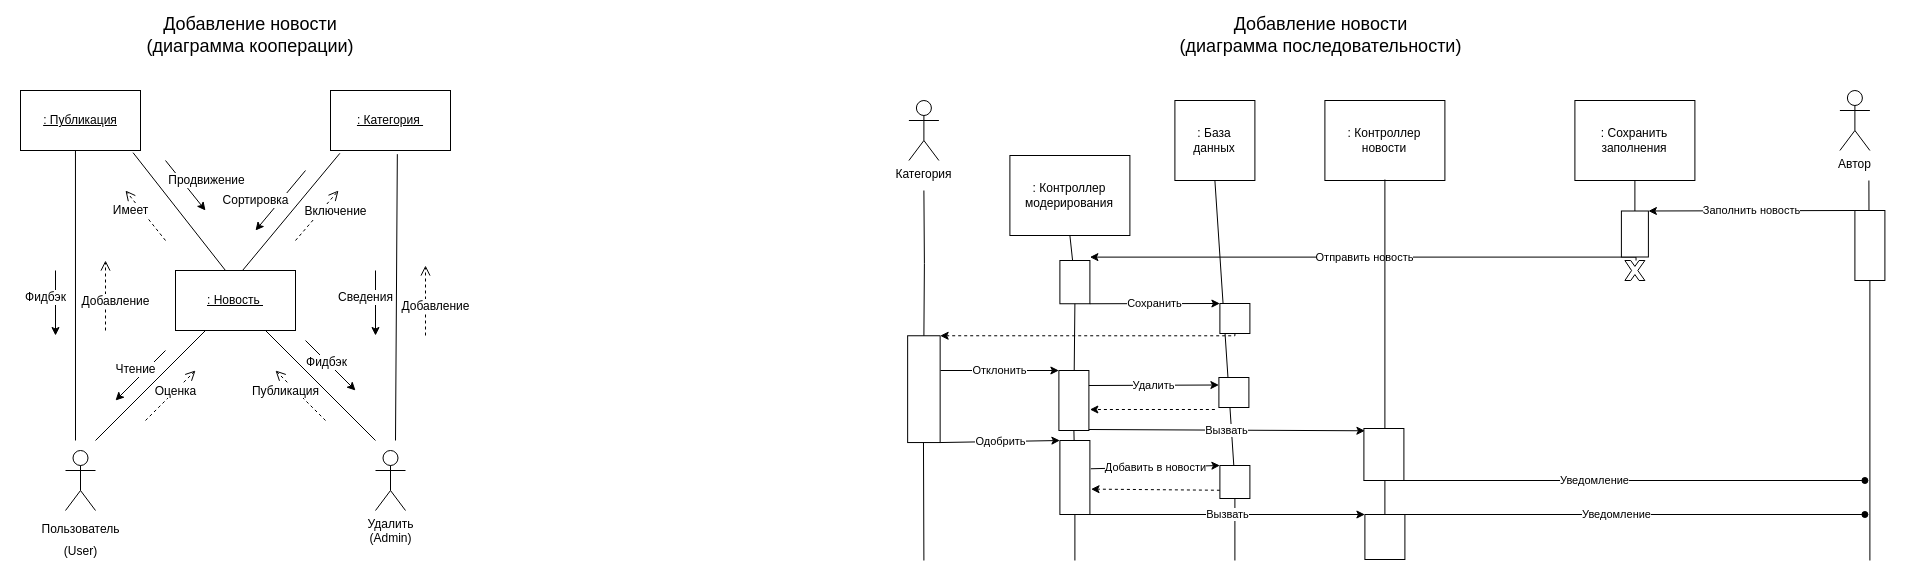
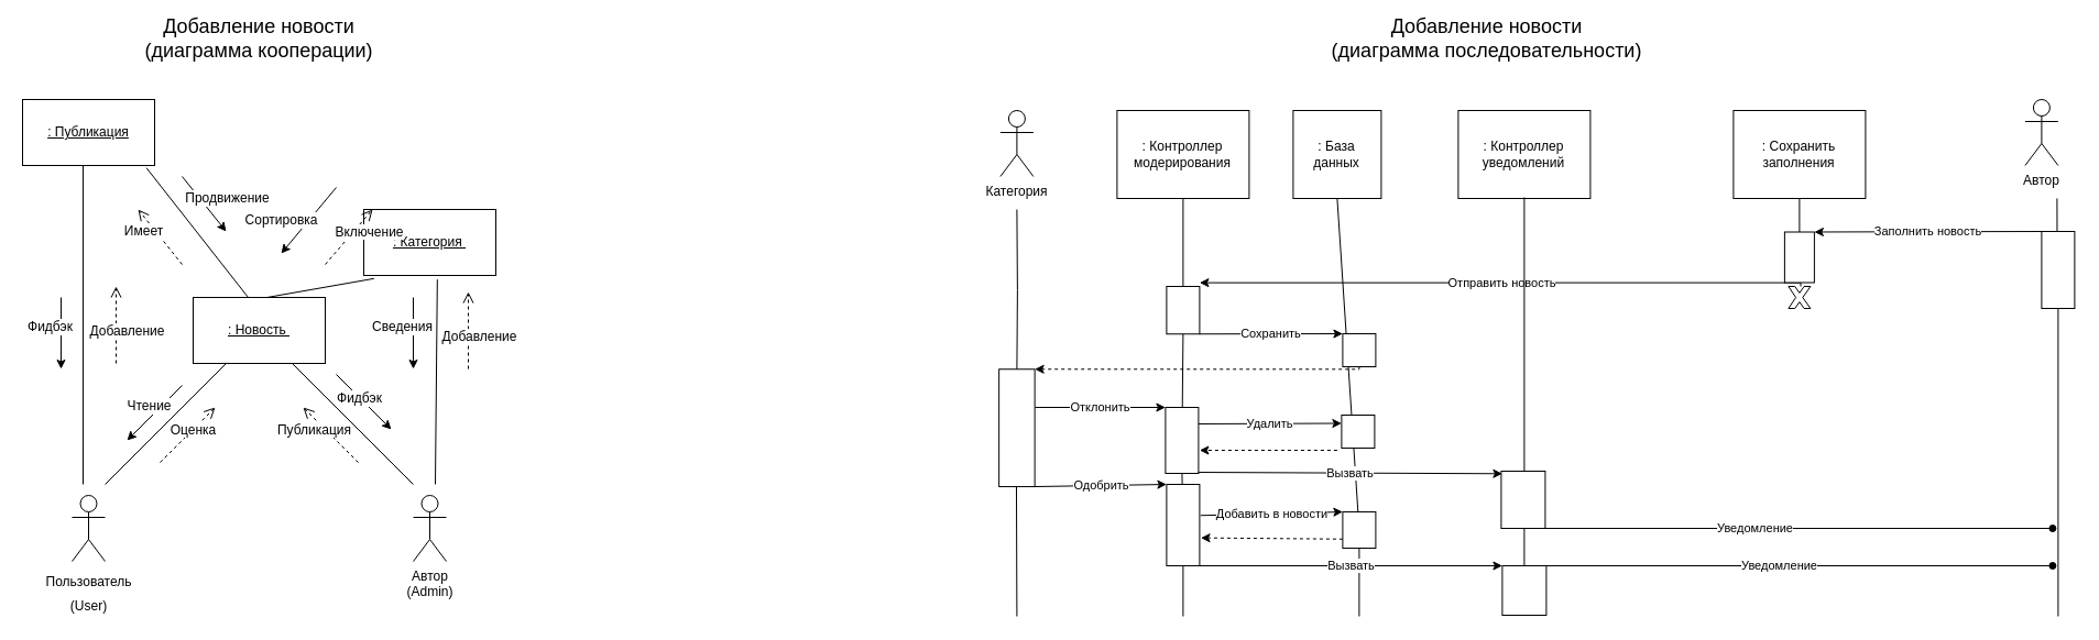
- <mxCell id="3" value="&lt;font style=&quot;font-size: 18px;&quot;&gt;Добавление новости&lt;br&gt;(диаграмма кооперации)&lt;br&gt;&lt;/font&gt;" style="text;html=1;strokeColor=none;fillColor=none;align=center;verticalAlign=middle;whiteSpace=wrap;rounded=0;" parent="1" vertex="1"><mxGeometry x="140" y="20" width="220" height="30" as="geometry" /></mxCell>
+ <mxCell id="3" value="&lt;font style=&quot;font-size: 18px;&quot;&gt;Добавление новости&lt;br&gt;(диаграмма кооперации)&lt;br&gt;&lt;/font&gt;" style="text;html=1;strokeColor=none;fillColor=none;align=center;verticalAlign=middle;whiteSpace=wrap;rounded=0;" parent="1" vertex="1"><mxGeometry x="125" y="20" width="220" height="30" as="geometry" /></mxCell>
- <mxCell id="71" value="&lt;font style=&quot;font-size: 18px;&quot;&gt;Добавление новости&lt;br&gt;(диаграмма последовательности)&lt;br&gt;&lt;/font&gt;" style="text;html=1;strokeColor=none;fillColor=none;align=center;verticalAlign=middle;whiteSpace=wrap;rounded=0;" vertex="1" parent="1"><mxGeometry x="1161" y="20" width="319" height="30" as="geometry" /></mxCell>
+ <mxCell id="71" value="&lt;font style=&quot;font-size: 18px;&quot;&gt;Добавление новости&lt;br&gt;(диаграмма последовательности)&lt;br&gt;&lt;/font&gt;" style="text;html=1;strokeColor=none;fillColor=none;align=center;verticalAlign=middle;whiteSpace=wrap;rounded=0;" vertex="1" parent="1"><mxGeometry x="1191" y="20" width="319" height="30" as="geometry" /></mxCell>
- <mxCell id="19" value="&lt;u&gt;: Категория&amp;nbsp;&lt;/u&gt;" style="rounded=0;whiteSpace=wrap;html=1;fontSize=12;" parent="1" vertex="1"><mxGeometry x="330" y="90" width="120" height="60" as="geometry" /></mxCell>
+ <mxCell id="19" value="&lt;u&gt;: Категория&amp;nbsp;&lt;/u&gt;" style="rounded=0;whiteSpace=wrap;html=1;fontSize=12;" parent="1" vertex="1"><mxGeometry x="330" y="190" width="120" height="60" as="geometry" /></mxCell>
- <mxCell id="58" value=": Контроллер новости" style="rounded=0;whiteSpace=wrap;html=1;" vertex="1" parent="1"><mxGeometry x="1324.4" y="100" width="120" height="80" as="geometry" /></mxCell>
+ <mxCell id="58" value=": Контроллер уведомлений" style="rounded=0;whiteSpace=wrap;html=1;" vertex="1" parent="1"><mxGeometry x="1324.4" y="100" width="120" height="80" as="geometry" /></mxCell>
- <mxCell id="40" value=": Контроллер модерирования" style="rounded=0;whiteSpace=wrap;html=1;" vertex="1" parent="1"><mxGeometry x="1009.4" y="155" width="120" height="80" as="geometry" /></mxCell>
+ <mxCell id="40" value=": Контроллер модерирования" style="rounded=0;whiteSpace=wrap;html=1;" vertex="1" parent="1"><mxGeometry x="1014.4" y="100" width="120" height="80" as="geometry" /></mxCell>
- <mxCell id="2" value="Удалить&lt;br&gt;(Admin)" style="shape=umlActor;verticalLabelPosition=bottom;verticalAlign=top;html=1;outlineConnect=0;" parent="1" vertex="1"><mxGeometry x="375" y="450" width="30" height="60" as="geometry" /></mxCell>
+ <mxCell id="2" value="Автор&lt;br&gt;(Admin)" style="shape=umlActor;verticalLabelPosition=bottom;verticalAlign=top;html=1;outlineConnect=0;" parent="1" vertex="1"><mxGeometry x="375" y="450" width="30" height="60" as="geometry" /></mxCell>
